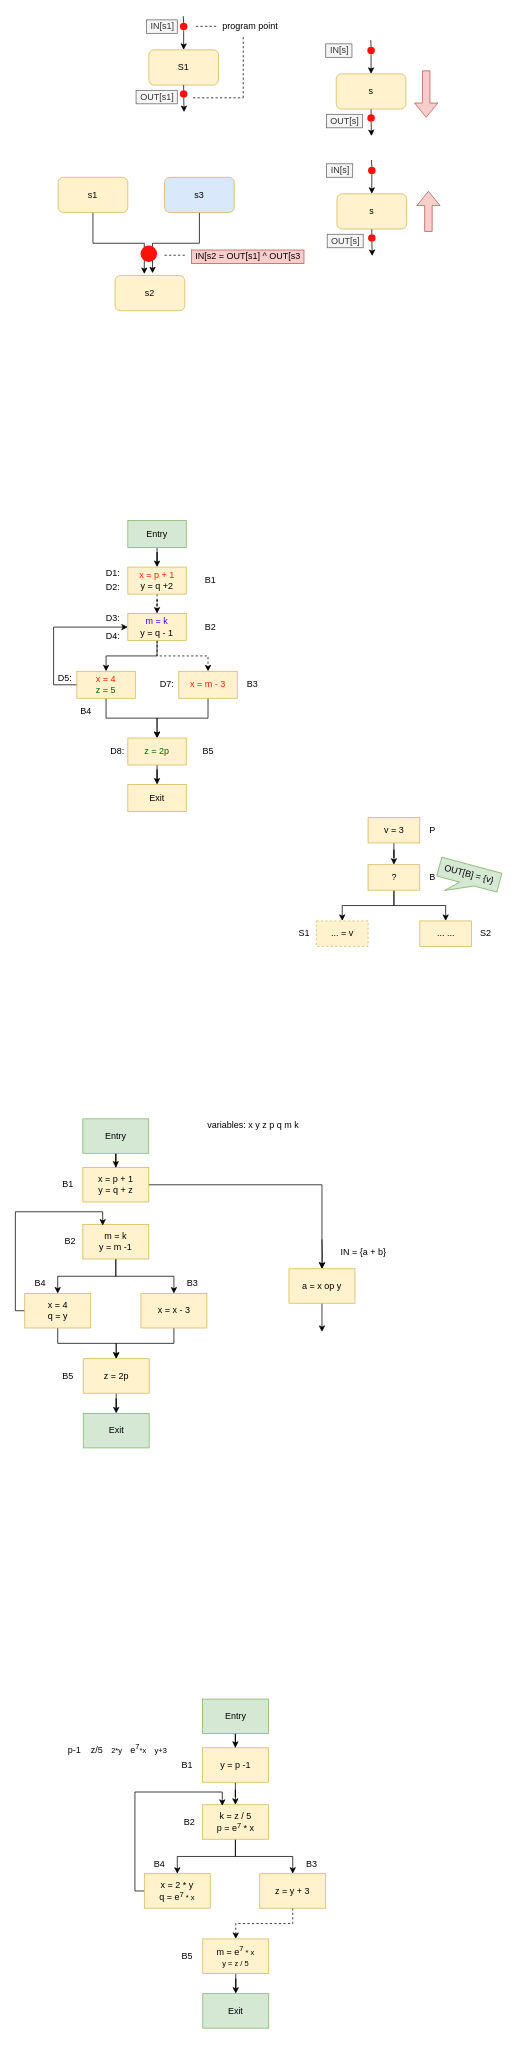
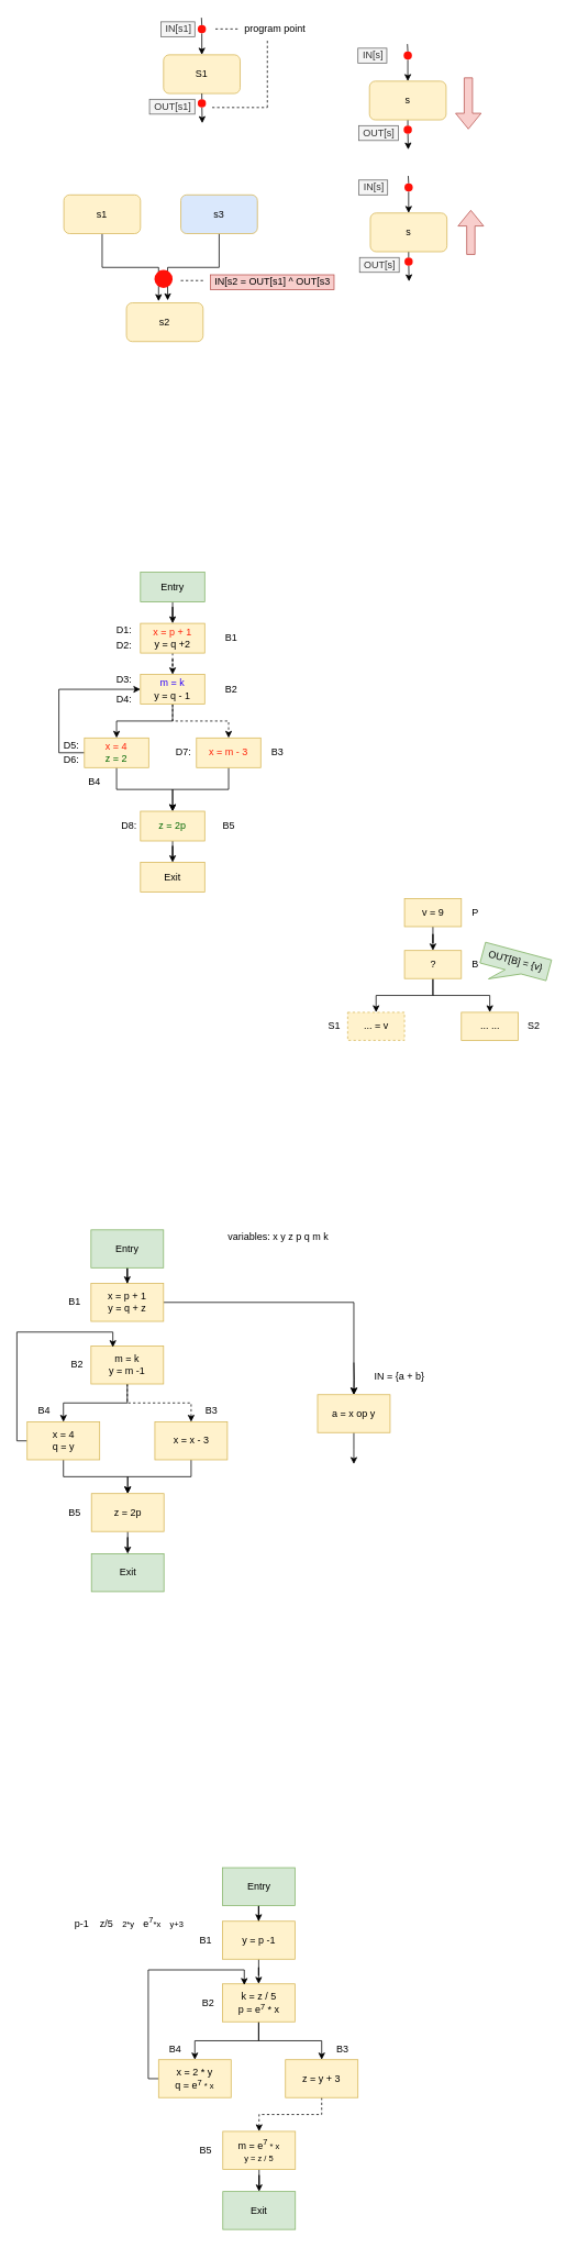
- <mxCell id="51" value="&lt;font color=&quot;#ff2008&quot;&gt;x = 4&lt;br&gt;&lt;/font&gt;&lt;font color=&quot;#006600&quot;&gt;z = 5&lt;/font&gt;" style="rounded=0;whiteSpace=wrap;html=1;fillColor=#fff2cc;strokeColor=#d6b656;" parent="1" vertex="1"><mxGeometry x="102" y="894" width="78" height="36" as="geometry" /></mxCell>
+ <mxCell id="51" value="&lt;font color=&quot;#ff2008&quot;&gt;x = 4&lt;br&gt;&lt;/font&gt;&lt;font color=&quot;#006600&quot;&gt;z = 2&lt;/font&gt;" style="rounded=0;whiteSpace=wrap;html=1;fillColor=#fff2cc;strokeColor=#d6b656;" parent="1" vertex="1"><mxGeometry x="102" y="894" width="78" height="36" as="geometry" /></mxCell>
+ <mxCell id="68" value="D6:" style="text;html=1;align=center;verticalAlign=middle;resizable=0;points=[];autosize=1;strokeColor=none;fillColor=none;" parent="1" vertex="1"><mxGeometry x="72" y="912" width="28" height="18" as="geometry" /></mxCell>
- <mxCell id="72" value="v = 3" style="rounded=0;whiteSpace=wrap;html=1;fillColor=#fff2cc;strokeColor=#d6b656;" parent="1" vertex="1"><mxGeometry x="490.5" y="1089" width="69" height="34" as="geometry" /></mxCell>
+ <mxCell id="72" value="v = 9" style="rounded=0;whiteSpace=wrap;html=1;fillColor=#fff2cc;strokeColor=#d6b656;" parent="1" vertex="1"><mxGeometry x="490.5" y="1089" width="69" height="34" as="geometry" /></mxCell>
- <mxCell id="88" style="edgeStyle=orthogonalEdgeStyle;rounded=0;orthogonalLoop=1;jettySize=auto;html=1;" edge="1" parent="1" source="89" target="94"><mxGeometry relative="1" as="geometry" /></mxCell>
+ <mxCell id="88" style="edgeStyle=orthogonalEdgeStyle;rounded=0;orthogonalLoop=1;jettySize=auto;html=1;dashed=1;" edge="1" parent="1" source="89" target="94"><mxGeometry relative="1" as="geometry" /></mxCell>
